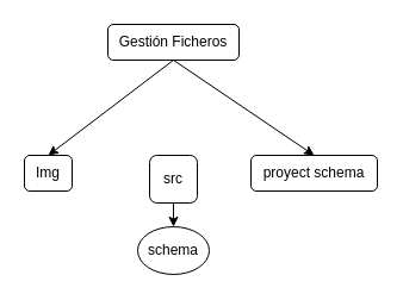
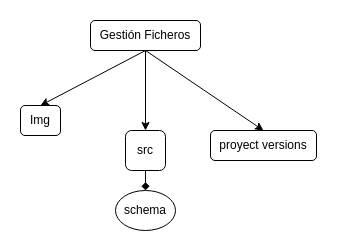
+ <mxCell id="2" style="edgeStyle=none;html=1;exitX=0.5;exitY=1;exitDx=0;exitDy=0;entryX=0.5;entryY=0;entryDx=0;entryDy=0;" edge="1" parent="1" source="5" target="8"><mxGeometry relative="1" as="geometry" /></mxCell>
- <mxCell id="6" value="Img&lt;br&gt;" style="rounded=1;whiteSpace=wrap;html=1;" vertex="1" parent="1"><mxGeometry x="20" y="130" width="40" height="30" as="geometry" /></mxCell>
+ <mxCell id="6" value="Img&lt;br&gt;" style="rounded=1;whiteSpace=wrap;html=1;" vertex="1" parent="1"><mxGeometry x="20" y="105" width="40" height="30" as="geometry" /></mxCell>
- <mxCell id="9" value="proyect schema" style="rounded=1;whiteSpace=wrap;html=1;" vertex="1" parent="1"><mxGeometry x="210" y="130" width="106" height="30" as="geometry" /></mxCell>
+ <mxCell id="9" value="proyect versions" style="rounded=1;whiteSpace=wrap;html=1;" vertex="1" parent="1"><mxGeometry x="210" y="130" width="106" height="30" as="geometry" /></mxCell>
- <mxCell id="7" style="edgeStyle=none;html=1;exitX=0.5;exitY=1;exitDx=0;exitDy=0;entryX=0.5;entryY=0;entryDx=0;entryDy=0;" edge="1" parent="1" source="8" target="10"><mxGeometry relative="1" as="geometry" /></mxCell>
+ <mxCell id="7" style="edgeStyle=none;html=1;exitX=0.5;exitY=1;exitDx=0;exitDy=0;entryX=0.5;entryY=0;entryDx=0;entryDy=0;endArrow=diamond;" edge="1" parent="1" source="8" target="10"><mxGeometry relative="1" as="geometry" /></mxCell>
